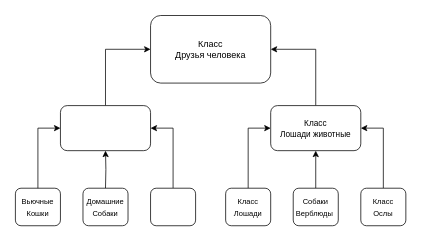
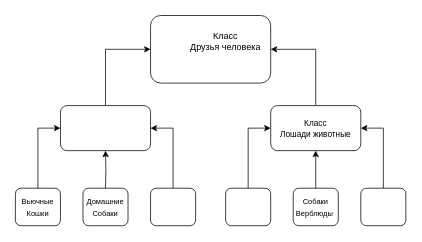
- <mxCell id="12" value="Класс &lt;br&gt;Друзья человека" style="text;html=1;strokeColor=none;fillColor=none;align=center;verticalAlign=middle;whiteSpace=wrap;rounded=0;" vertex="1" parent="1"><mxGeometry x="225" y="50" width="110" height="30" as="geometry" /></mxCell>
+ <mxCell id="12" value="Класс &lt;br&gt;Друзья человека" style="text;html=1;strokeColor=none;fillColor=none;align=center;verticalAlign=middle;whiteSpace=wrap;rounded=0;" vertex="1" parent="1"><mxGeometry x="245" y="40" width="110" height="30" as="geometry" /></mxCell>
- <mxCell id="23" value="&lt;font style=&quot;font-size: 10px;&quot;&gt;Класс&lt;br&gt;Лошади&lt;/font&gt;" style="text;html=1;strokeColor=none;fillColor=none;align=center;verticalAlign=middle;whiteSpace=wrap;rounded=0;" vertex="1" parent="1"><mxGeometry x="300" y="250" width="60" height="50" as="geometry" /></mxCell>
- <mxCell id="25" value="&lt;font style=&quot;font-size: 10px;&quot;&gt;Класс&lt;br&gt;Ослы&lt;/font&gt;" style="text;html=1;strokeColor=none;fillColor=none;align=center;verticalAlign=middle;whiteSpace=wrap;rounded=0;" vertex="1" parent="1"><mxGeometry x="480" y="250" width="60" height="50" as="geometry" /></mxCell>
